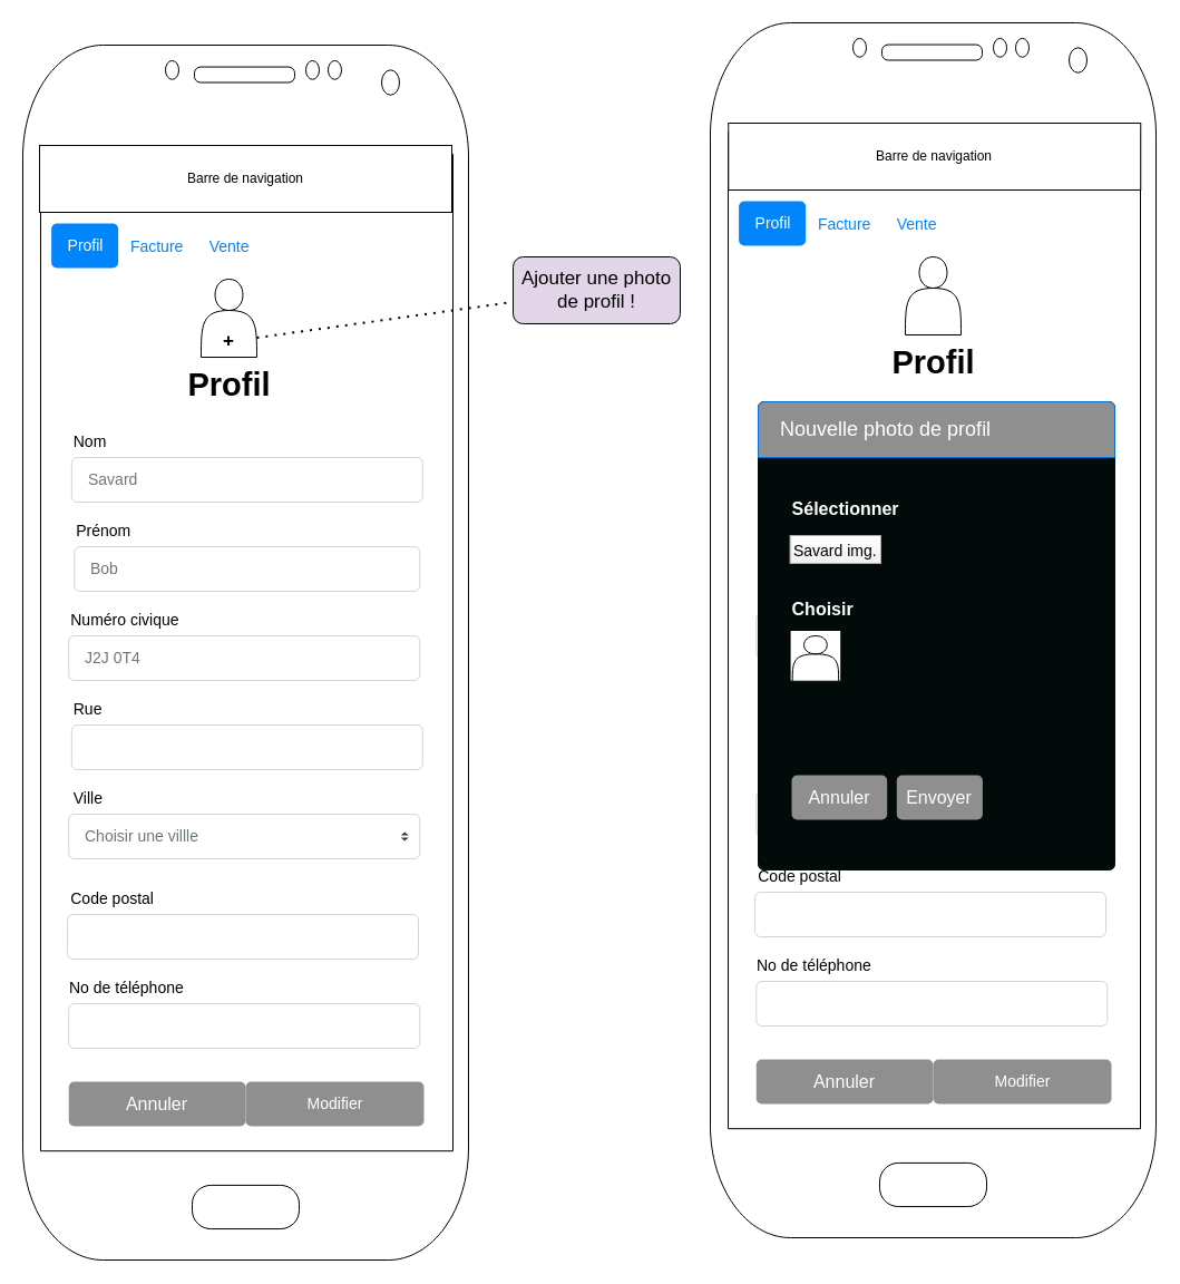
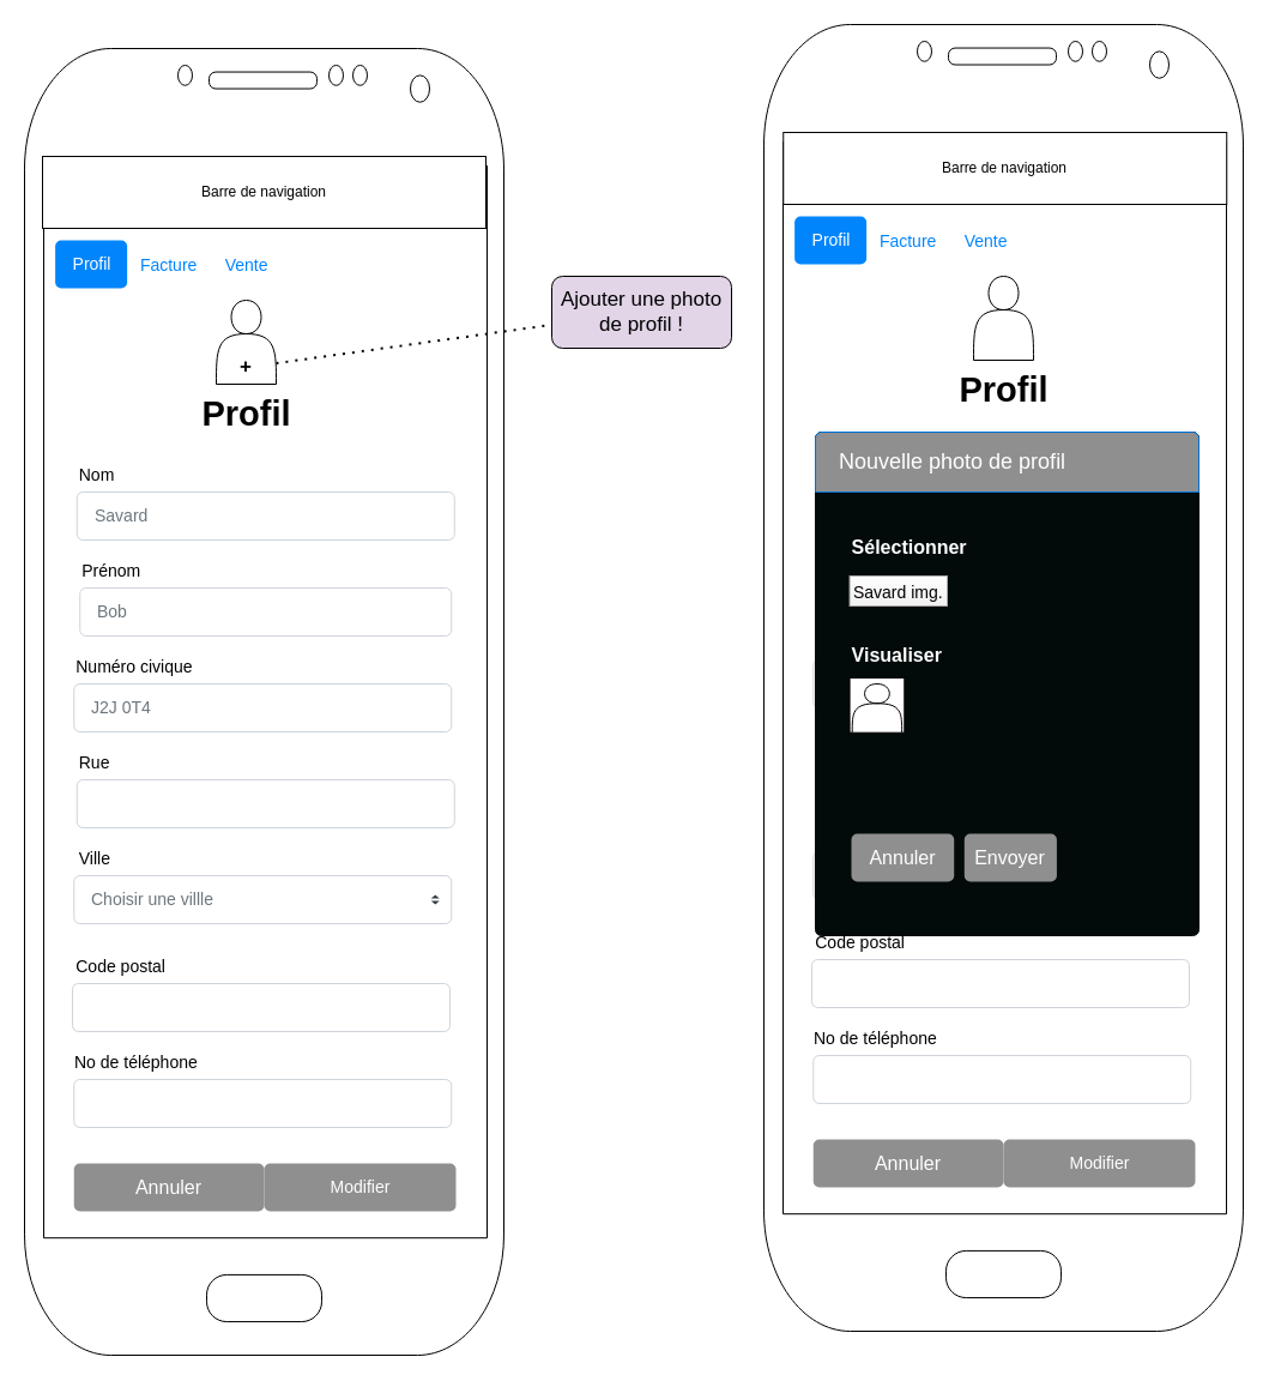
- <mxCell id="52" value="Choisir" style="fillColor=none;strokeColor=none;align=left;fontSize=16;fontStyle=1;fontColor=#FFFFFF;" parent="48" vertex="1"><mxGeometry x="28.571" y="165" width="85.714" height="40" as="geometry" /></mxCell>
+ <mxCell id="52" value="Visualiser" style="fillColor=none;strokeColor=none;align=left;fontSize=16;fontStyle=1;fontColor=#FFFFFF;" parent="48" vertex="1"><mxGeometry x="28.571" y="165" width="85.714" height="40" as="geometry" /></mxCell>
